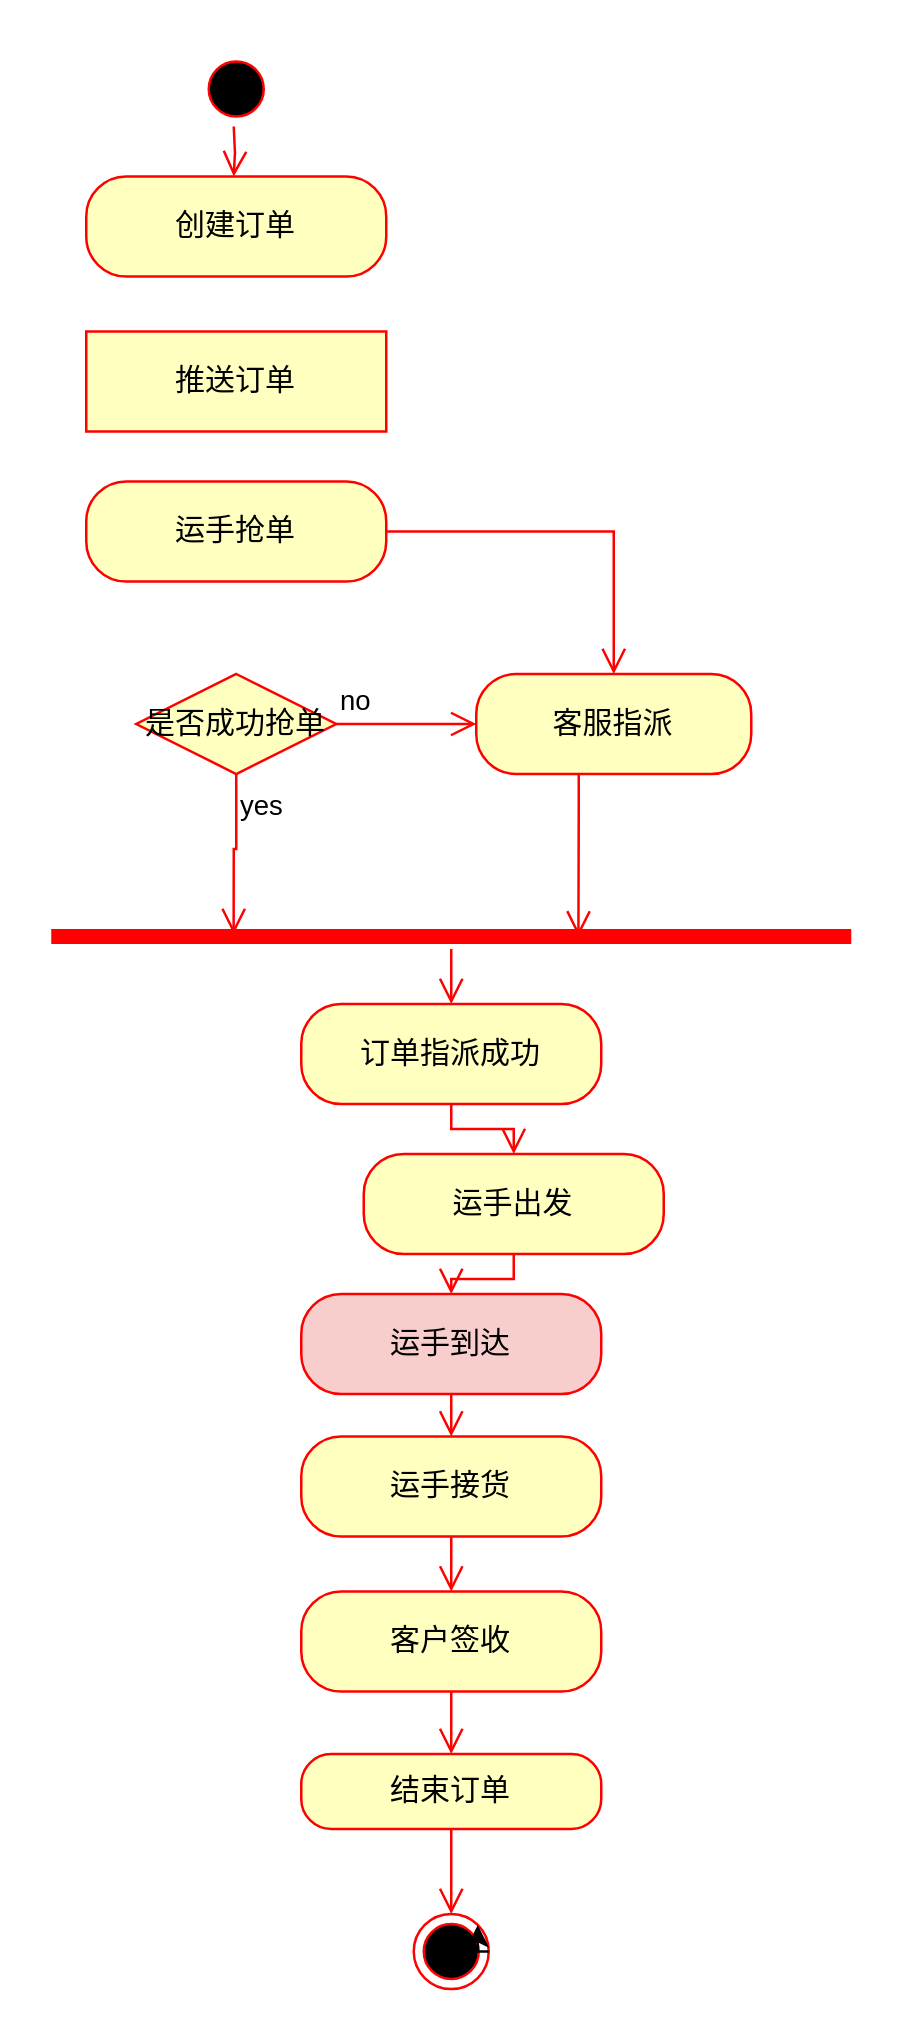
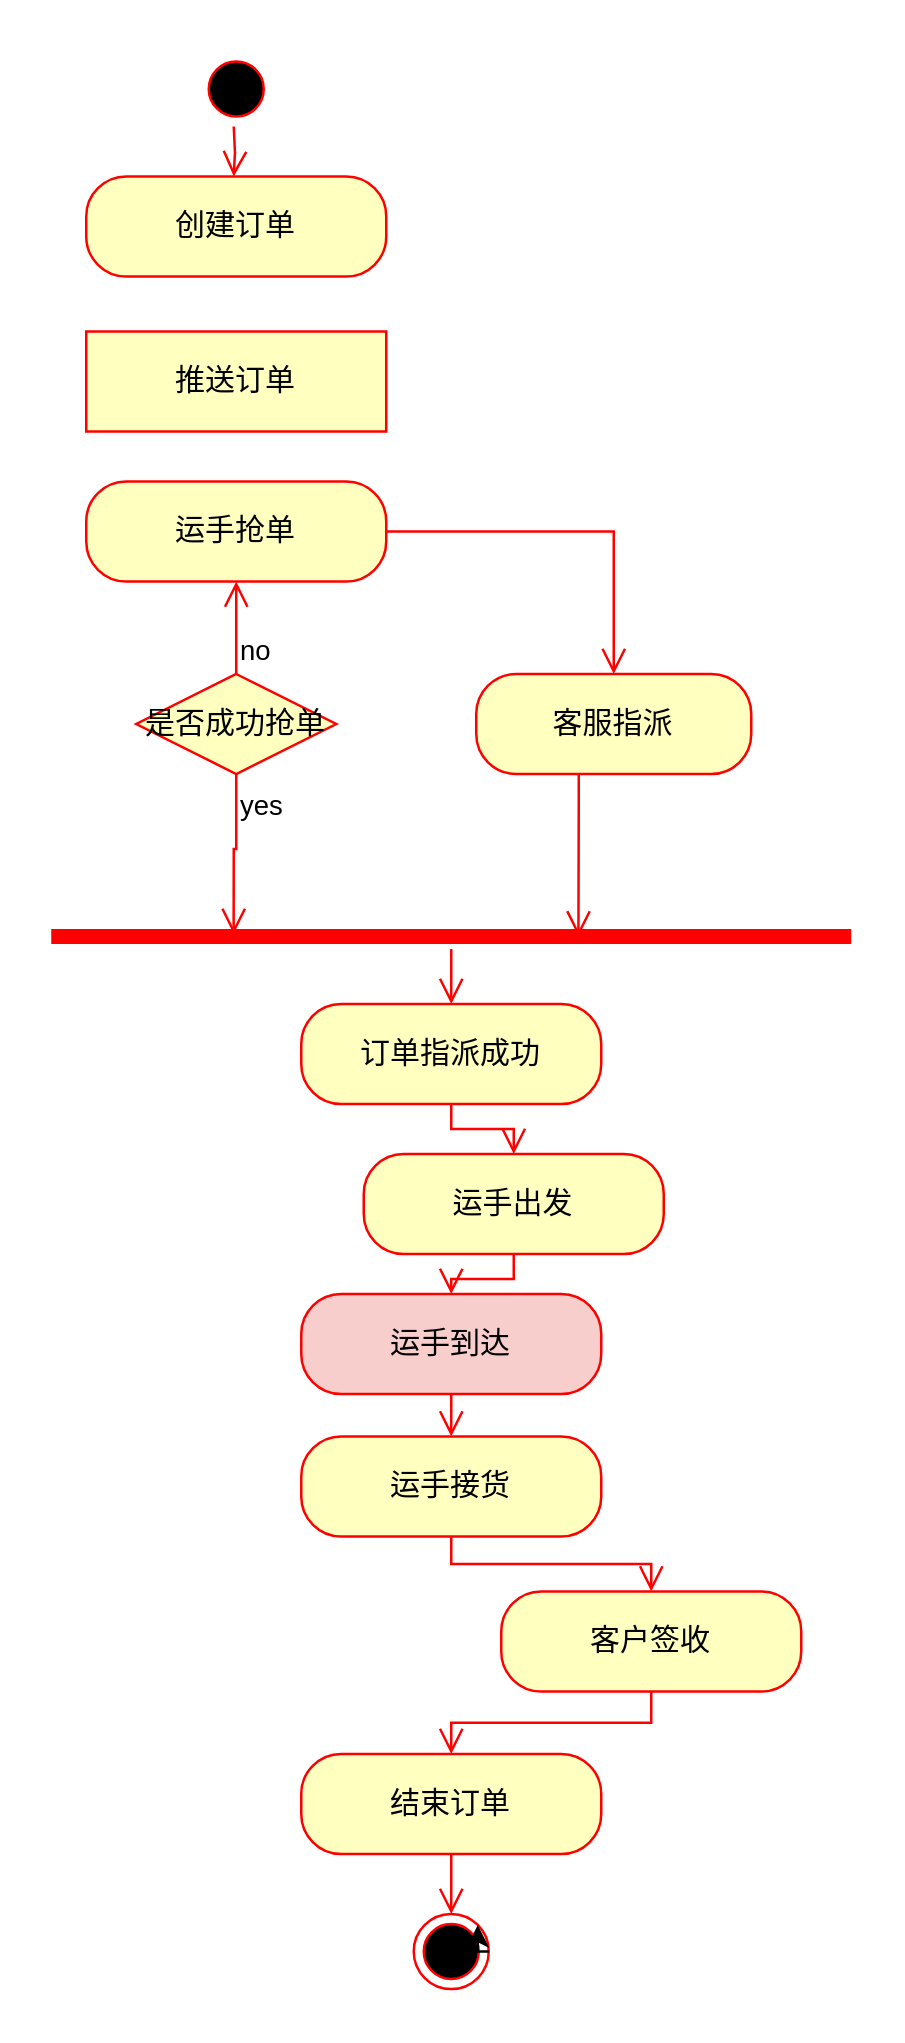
- <mxCell id="7" value="no" style="edgeStyle=orthogonalEdgeStyle;html=1;align=left;verticalAlign=bottom;endArrow=open;endSize=8;strokeColor=#ff0000;rounded=0;" edge="1" source="6" parent="1" target="9"><mxGeometry x="-1" relative="1" as="geometry"><mxPoint x="234" y="289" as="targetPoint" /></mxGeometry></mxCell>
+ <mxCell id="7" value="no" style="edgeStyle=orthogonalEdgeStyle;html=1;align=left;verticalAlign=bottom;endArrow=open;endSize=8;strokeColor=#ff0000;rounded=0;" edge="1" source="6" parent="1" target="4"><mxGeometry x="-1" relative="1" as="geometry"><mxPoint x="234" y="289" as="targetPoint" /></mxGeometry></mxCell>
- <mxCell id="23" value="客户签收" style="rounded=1;whiteSpace=wrap;html=1;arcSize=40;fontColor=#000000;fillColor=#ffffc0;strokeColor=#ff0000;" vertex="1" parent="1"><mxGeometry x="120" y="636" width="120" height="40" as="geometry" /></mxCell>
+ <mxCell id="23" value="客户签收" style="rounded=1;whiteSpace=wrap;html=1;arcSize=40;fontColor=#000000;fillColor=#ffffc0;strokeColor=#ff0000;" vertex="1" parent="1"><mxGeometry x="200" y="636" width="120" height="40" as="geometry" /></mxCell>
- <mxCell id="25" value="结束订单" style="rounded=1;whiteSpace=wrap;html=1;arcSize=40;fontColor=#000000;fillColor=#ffffc0;strokeColor=#ff0000;" vertex="1" parent="1"><mxGeometry x="120" y="701" width="120" height="30" as="geometry" /></mxCell>
+ <mxCell id="25" value="结束订单" style="rounded=1;whiteSpace=wrap;html=1;arcSize=40;fontColor=#000000;fillColor=#ffffc0;strokeColor=#ff0000;" vertex="1" parent="1"><mxGeometry x="120" y="701" width="120" height="40" as="geometry" /></mxCell>
